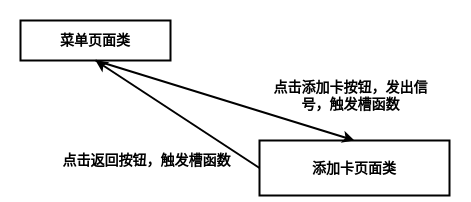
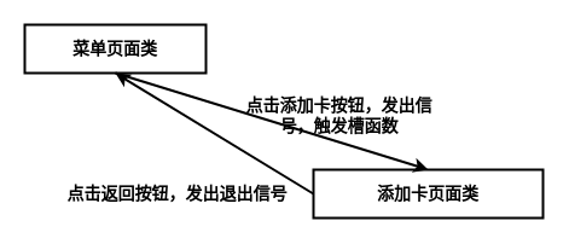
- <mxCell id="6" value="&lt;b&gt;点击添加卡按钮，发出信号，触发槽函数&lt;/b&gt;" style="text;html=1;strokeColor=none;fillColor=none;align=center;verticalAlign=middle;whiteSpace=wrap;rounded=0;fontSize=14;" parent="1" vertex="1"><mxGeometry x="271" y="80" width="159" height="30" as="geometry" /></mxCell>
+ <mxCell id="6" value="&lt;b&gt;点击添加卡按钮，发出信号，触发槽函数&lt;/b&gt;" style="text;html=1;strokeColor=none;fillColor=none;align=center;verticalAlign=middle;whiteSpace=wrap;rounded=0;fontSize=14;" parent="1" vertex="1"><mxGeometry x="201" y="80" width="159" height="30" as="geometry" /></mxCell>
- <mxCell id="7" value="&lt;b&gt;点击返回按钮，触发槽函数&lt;/b&gt;" style="text;html=1;strokeColor=none;fillColor=none;align=center;verticalAlign=middle;whiteSpace=wrap;rounded=0;fontSize=14;" vertex="1" parent="1"><mxGeometry x="50" y="145" width="192.5" height="30" as="geometry" /></mxCell>
+ <mxCell id="7" value="&lt;b&gt;点击返回按钮，发出退出信号&lt;/b&gt;" style="text;html=1;strokeColor=none;fillColor=none;align=center;verticalAlign=middle;whiteSpace=wrap;rounded=0;fontSize=14;" vertex="1" parent="1"><mxGeometry x="50" y="145" width="192.5" height="30" as="geometry" /></mxCell>
- <mxCell id="3" value="&lt;b&gt;&lt;font style=&quot;font-size: 14px;&quot;&gt;添加卡页面类&lt;/font&gt;&lt;/b&gt;" style="rounded=0;whiteSpace=wrap;html=1;strokeWidth=2;" parent="1" vertex="1"><mxGeometry x="259" y="140" width="190" height="55" as="geometry" /></mxCell>
+ <mxCell id="3" value="&lt;b&gt;&lt;font style=&quot;font-size: 14px;&quot;&gt;添加卡页面类&lt;/font&gt;&lt;/b&gt;" style="rounded=0;whiteSpace=wrap;html=1;strokeWidth=2;" parent="1" vertex="1"><mxGeometry x="259" y="140" width="190" height="40" as="geometry" /></mxCell>
